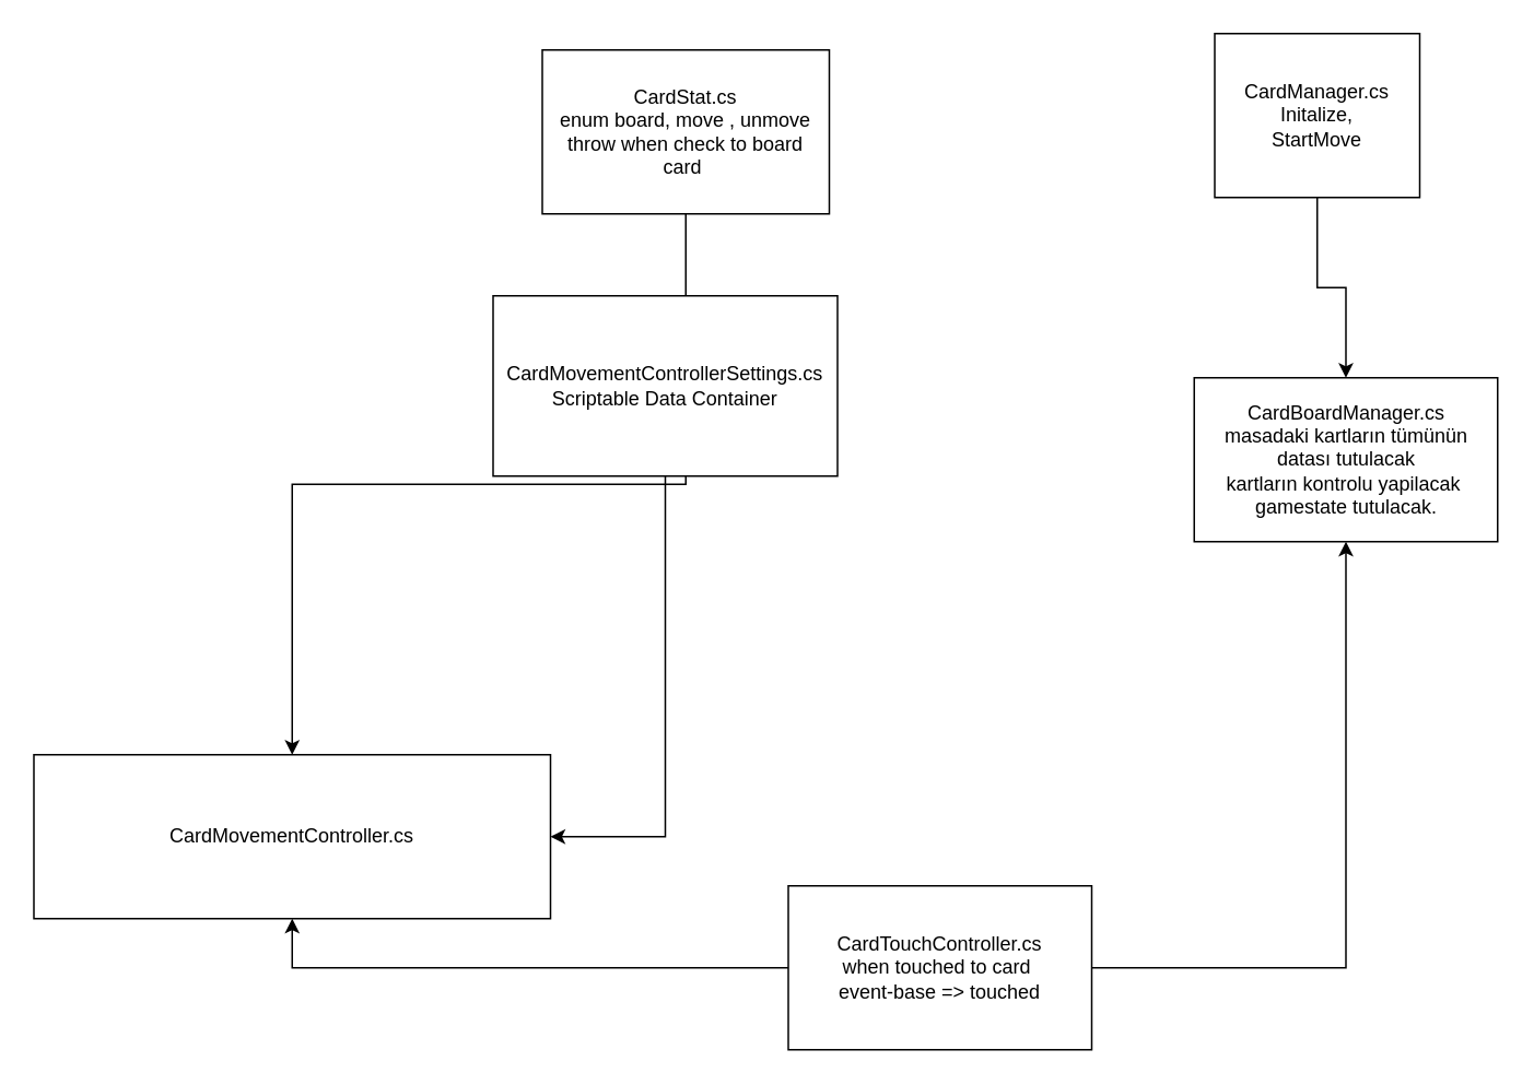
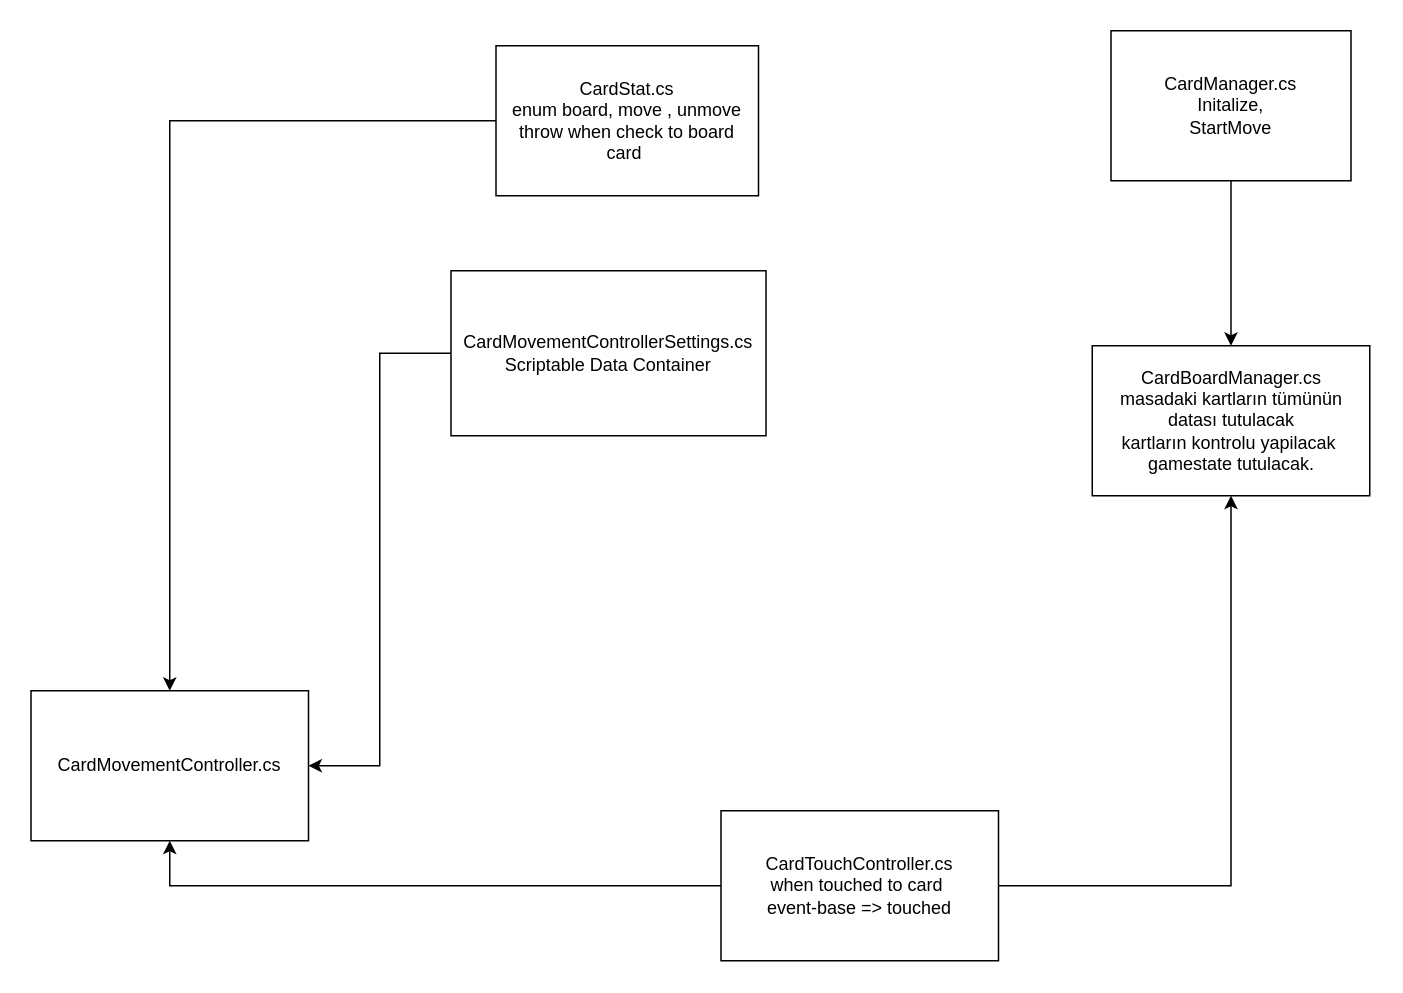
- <mxCell id="3" value="CardManager.cs&lt;br&gt;Initalize,&lt;br&gt;StartMove" style="rounded=0;whiteSpace=wrap;html=1;" parent="1" vertex="1"><mxGeometry x="740" y="20" width="125" height="100" as="geometry" /></mxCell>
+ <mxCell id="3" value="CardManager.cs&lt;br&gt;Initalize,&lt;br&gt;StartMove" style="rounded=0;whiteSpace=wrap;html=1;" parent="1" vertex="1"><mxGeometry x="740" y="20" width="160" height="100" as="geometry" /></mxCell>
- <mxCell id="6" value="CardMovementController.cs" style="rounded=0;whiteSpace=wrap;html=1;" parent="1" vertex="1"><mxGeometry x="20" y="460" width="315" height="100" as="geometry" /></mxCell>
+ <mxCell id="6" value="CardMovementController.cs" style="rounded=0;whiteSpace=wrap;html=1;" parent="1" vertex="1"><mxGeometry x="20" y="460" width="185" height="100" as="geometry" /></mxCell>
